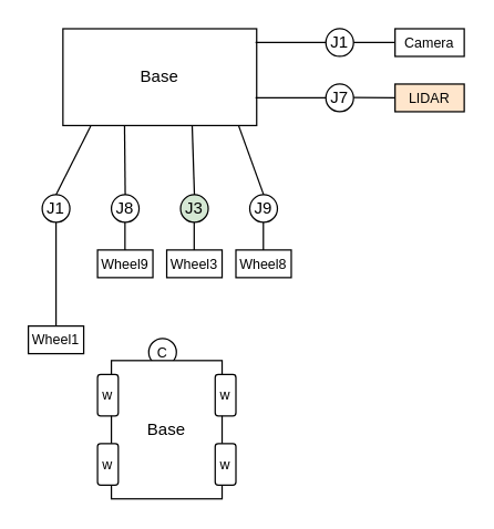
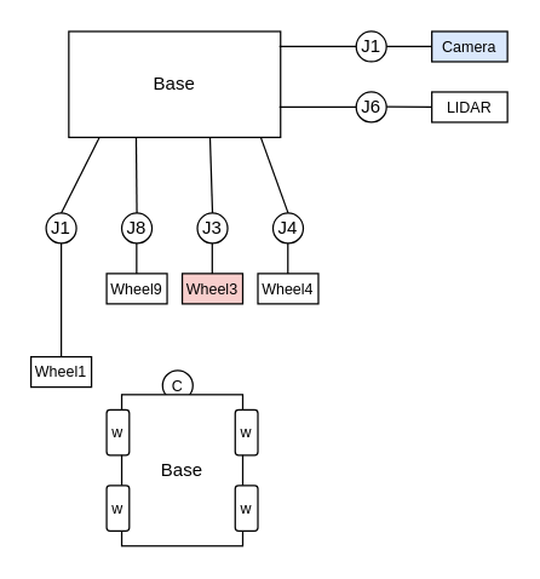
- <mxCell id="24" value="&lt;span style=&quot;font-size: 10px&quot;&gt;Camera&lt;/span&gt;" style="rounded=0;whiteSpace=wrap;html=1;" vertex="1" parent="1"><mxGeometry x="285" y="20" width="50" height="20" as="geometry" /></mxCell>
+ <mxCell id="24" value="&lt;span style=&quot;font-size: 10px&quot;&gt;Camera&lt;/span&gt;" style="rounded=0;whiteSpace=wrap;html=1;fillColor=#dae8fc;" vertex="1" parent="1"><mxGeometry x="285" y="20" width="50" height="20" as="geometry" /></mxCell>
- <mxCell id="8" value="J7" style="ellipse;whiteSpace=wrap;html=1;aspect=fixed;" vertex="1" parent="1"><mxGeometry x="235" y="60" width="20" height="20" as="geometry" /></mxCell>
+ <mxCell id="8" value="J6" style="ellipse;whiteSpace=wrap;html=1;aspect=fixed;" vertex="1" parent="1"><mxGeometry x="235" y="60" width="20" height="20" as="geometry" /></mxCell>
- <mxCell id="25" value="&lt;span style=&quot;font-size: 10px&quot;&gt;LIDAR&lt;/span&gt;" style="rounded=0;whiteSpace=wrap;html=1;fillColor=#ffe6cc;" vertex="1" parent="1"><mxGeometry x="285" y="60" width="50" height="20" as="geometry" /></mxCell>
+ <mxCell id="25" value="&lt;span style=&quot;font-size: 10px&quot;&gt;LIDAR&lt;/span&gt;" style="rounded=0;whiteSpace=wrap;html=1;" vertex="1" parent="1"><mxGeometry x="285" y="60" width="50" height="20" as="geometry" /></mxCell>
- <mxCell id="6" value="J3" style="ellipse;whiteSpace=wrap;html=1;aspect=fixed;fillColor=#d5e8d4;" vertex="1" parent="1"><mxGeometry x="130" y="140" width="20" height="20" as="geometry" /></mxCell>
+ <mxCell id="6" value="J3" style="ellipse;whiteSpace=wrap;html=1;aspect=fixed;" vertex="1" parent="1"><mxGeometry x="130" y="140" width="20" height="20" as="geometry" /></mxCell>
- <mxCell id="7" value="J9" style="ellipse;whiteSpace=wrap;html=1;aspect=fixed;" vertex="1" parent="1"><mxGeometry x="180" y="140" width="20" height="20" as="geometry" /></mxCell>
+ <mxCell id="7" value="J4" style="ellipse;whiteSpace=wrap;html=1;aspect=fixed;" vertex="1" parent="1"><mxGeometry x="180" y="140" width="20" height="20" as="geometry" /></mxCell>
- <mxCell id="12" value="&lt;span style=&quot;font-size: 10px&quot;&gt;Wheel3&lt;/span&gt;" style="rounded=0;whiteSpace=wrap;html=1;" vertex="1" parent="1"><mxGeometry x="120" y="180" width="40" height="20" as="geometry" /></mxCell>
+ <mxCell id="12" value="&lt;span style=&quot;font-size: 10px&quot;&gt;Wheel3&lt;/span&gt;" style="rounded=0;whiteSpace=wrap;html=1;fillColor=#f8cecc;" vertex="1" parent="1"><mxGeometry x="120" y="180" width="40" height="20" as="geometry" /></mxCell>
- <mxCell id="13" value="&lt;span style=&quot;font-size: 10px&quot;&gt;Wheel8&lt;/span&gt;" style="rounded=0;whiteSpace=wrap;html=1;" vertex="1" parent="1"><mxGeometry x="170" y="180" width="40" height="20" as="geometry" /></mxCell>
+ <mxCell id="13" value="&lt;span style=&quot;font-size: 10px&quot;&gt;Wheel4&lt;/span&gt;" style="rounded=0;whiteSpace=wrap;html=1;" vertex="1" parent="1"><mxGeometry x="170" y="180" width="40" height="20" as="geometry" /></mxCell>
